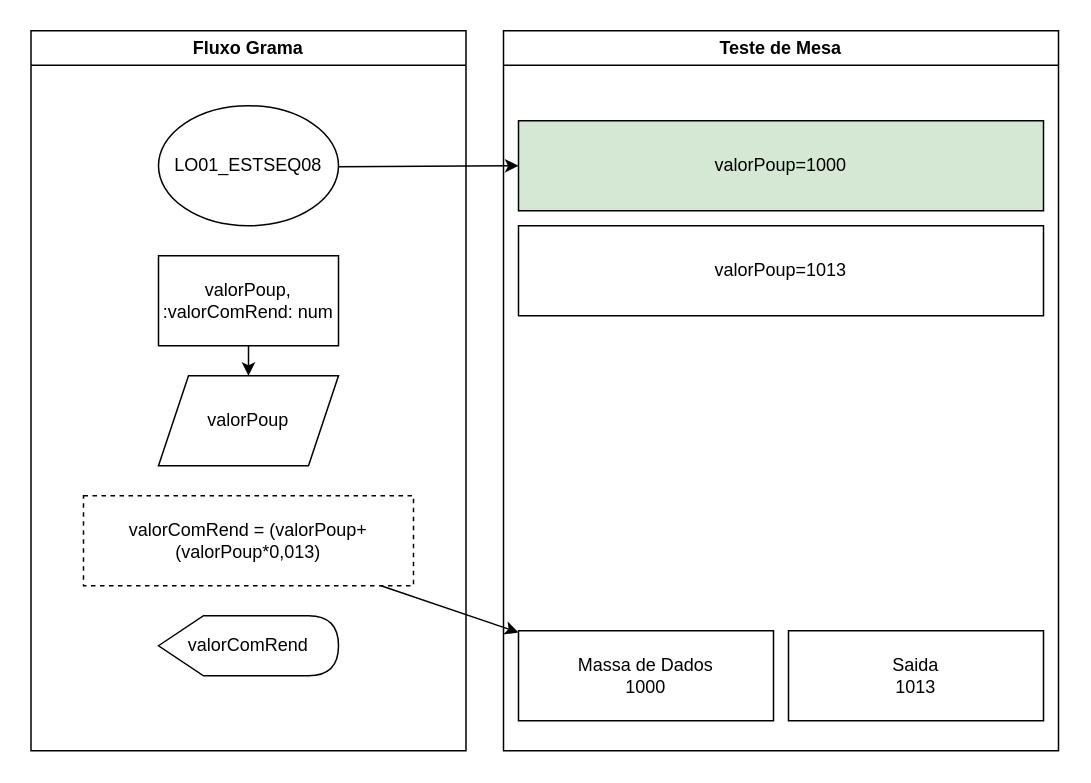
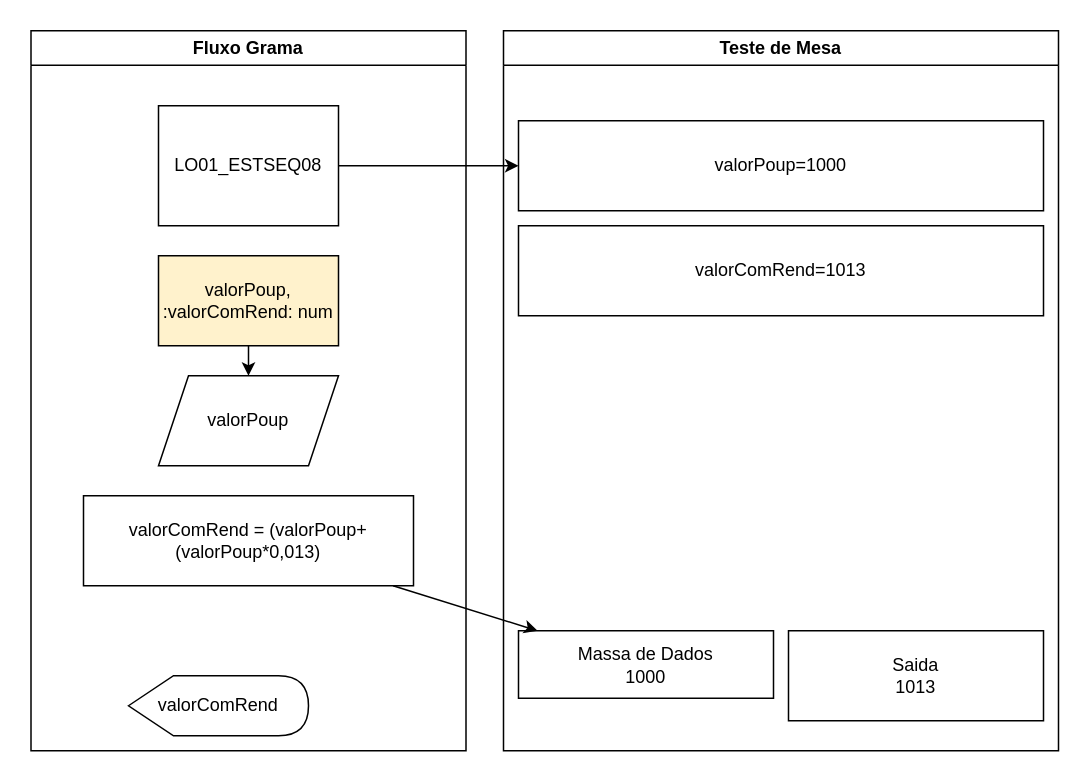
- <mxCell id="6" value="LO01_ESTSEQ08" style="ellipse;whiteSpace=wrap;html=1;" parent="1" vertex="1"><mxGeometry x="105" y="70" width="120" height="80" as="geometry" /></mxCell>
+ <mxCell id="6" value="LO01_ESTSEQ08" style="whiteSpace=wrap;html=1;rounded=0;" parent="1" vertex="1"><mxGeometry x="105" y="70" width="120" height="80" as="geometry" /></mxCell>
- <mxCell id="13" value="valorPoup=1000" style="rounded=0;whiteSpace=wrap;html=1;fillColor=#d5e8d4;" parent="1" vertex="1"><mxGeometry x="345" y="80" width="350" height="60" as="geometry" /></mxCell>
+ <mxCell id="13" value="valorPoup=1000" style="rounded=0;whiteSpace=wrap;html=1;" parent="1" vertex="1"><mxGeometry x="345" y="80" width="350" height="60" as="geometry" /></mxCell>
- <mxCell id="14" value="valorPoup=1013" style="rounded=0;whiteSpace=wrap;html=1;" parent="1" vertex="1"><mxGeometry x="345" y="150" width="350" height="60" as="geometry" /></mxCell>
+ <mxCell id="14" value="valorComRend=1013" style="rounded=0;whiteSpace=wrap;html=1;" parent="1" vertex="1"><mxGeometry x="345" y="150" width="350" height="60" as="geometry" /></mxCell>
- <mxCell id="8" value="valorPoup, :valorComRend: num" style="rounded=0;whiteSpace=wrap;html=1;" parent="1" vertex="1"><mxGeometry x="105" y="170" width="120" height="60" as="geometry" /></mxCell>
+ <mxCell id="8" value="valorPoup, :valorComRend: num" style="rounded=0;whiteSpace=wrap;html=1;fillColor=#fff2cc;" parent="1" vertex="1"><mxGeometry x="105" y="170" width="120" height="60" as="geometry" /></mxCell>
- <mxCell id="11" value="valorComRend = (valorPoup+(valorPoup*0,013)" style="rounded=0;whiteSpace=wrap;html=1;dashed=1;" parent="1" vertex="1"><mxGeometry x="55" y="330" width="220" height="60" as="geometry" /></mxCell>
+ <mxCell id="11" value="valorComRend = (valorPoup+(valorPoup*0,013)" style="rounded=0;whiteSpace=wrap;html=1;" parent="1" vertex="1"><mxGeometry x="55" y="330" width="220" height="60" as="geometry" /></mxCell>
- <mxCell id="12" value="valorComRend" style="shape=display;whiteSpace=wrap;html=1;" parent="1" vertex="1"><mxGeometry x="105" y="410" width="120" height="40" as="geometry" /></mxCell>
+ <mxCell id="12" value="valorComRend" style="shape=display;whiteSpace=wrap;html=1;" parent="1" vertex="1"><mxGeometry x="85" y="450" width="120" height="40" as="geometry" /></mxCell>
- <mxCell id="3" value="Massa de Dados&lt;br&gt;1000" style="rounded=0;whiteSpace=wrap;html=1;" parent="2" vertex="1"><mxGeometry x="10" y="400" width="170" height="60" as="geometry" /></mxCell>
+ <mxCell id="3" value="Massa de Dados&lt;br&gt;1000" style="rounded=0;whiteSpace=wrap;html=1;" parent="2" vertex="1"><mxGeometry x="10" y="400" width="170" height="45" as="geometry" /></mxCell>
